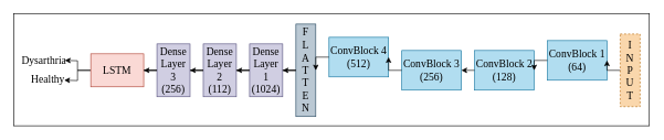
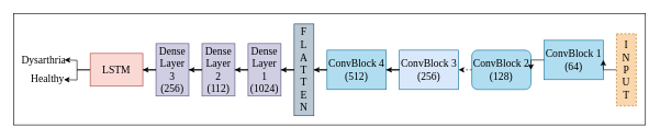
- <mxCell id="10" value="ConvBlock 4&lt;br style=&quot;font-size: 16px;&quot;&gt;(512)" style="rounded=0;whiteSpace=wrap;html=1;fillColor=#b1ddf0;strokeColor=#10739e;fontFamily=Times New Roman;fontSize=16;" vertex="1" parent="2"><mxGeometry x="476" y="36" width="90" height="60" as="geometry" /></mxCell>
+ <mxCell id="10" value="ConvBlock 4&lt;br style=&quot;font-size: 16px;&quot;&gt;(512)" style="rounded=0;whiteSpace=wrap;html=1;fillColor=#b1ddf0;strokeColor=#10739e;fontFamily=Times New Roman;fontSize=16;" vertex="1" parent="2"><mxGeometry x="476" y="56" width="90" height="60" as="geometry" /></mxCell>
- <mxCell id="8" value="ConvBlock 3&lt;br style=&quot;font-size: 16px;&quot;&gt;(256)" style="rounded=0;whiteSpace=wrap;html=1;fillColor=#b1ddf0;strokeColor=#10739e;fontFamily=Times New Roman;fontSize=16;" vertex="1" parent="2"><mxGeometry x="586" y="56" width="90" height="60" as="geometry" /></mxCell>
+ <mxCell id="8" value="ConvBlock 3&lt;br style=&quot;font-size: 16px;&quot;&gt;(256)" style="rounded=0;whiteSpace=wrap;html=1;fillColor=#dae8fc;strokeColor=#10739e;fontFamily=Times New Roman;fontSize=16;" vertex="1" parent="2"><mxGeometry x="586" y="56" width="90" height="60" as="geometry" /></mxCell>
- <mxCell id="9" style="edgeStyle=orthogonalEdgeStyle;rounded=0;orthogonalLoop=1;jettySize=auto;html=1;exitX=0;exitY=0.5;exitDx=0;exitDy=0;entryX=1;entryY=0.5;entryDx=0;entryDy=0;fontFamily=Times New Roman;fontSize=16;" edge="1" parent="2" source="6" target="8"><mxGeometry relative="1" as="geometry" /></mxCell>
+ <mxCell id="9" style="edgeStyle=orthogonalEdgeStyle;rounded=0;orthogonalLoop=1;jettySize=auto;html=1;exitX=0;exitY=0.5;exitDx=0;exitDy=0;entryX=1;entryY=0.5;entryDx=0;entryDy=0;fontFamily=Times New Roman;fontSize=16;dashed=1;" edge="1" parent="2" source="6" target="8"><mxGeometry relative="1" as="geometry" /></mxCell>
- <mxCell id="6" value="ConvBlock 2&lt;br style=&quot;font-size: 16px;&quot;&gt;(128)" style="rounded=0;whiteSpace=wrap;html=1;fillColor=#b1ddf0;strokeColor=#10739e;fontFamily=Times New Roman;fontSize=16;" vertex="1" parent="2"><mxGeometry x="696" y="56" width="90" height="60" as="geometry" /></mxCell>
+ <mxCell id="6" value="ConvBlock 2&lt;br style=&quot;font-size: 16px;&quot;&gt;(128)" style="whiteSpace=wrap;html=1;fillColor=#b1ddf0;strokeColor=#10739e;fontFamily=Times New Roman;fontSize=16;rounded=1;" vertex="1" parent="2"><mxGeometry x="696" y="56" width="90" height="60" as="geometry" /></mxCell>
